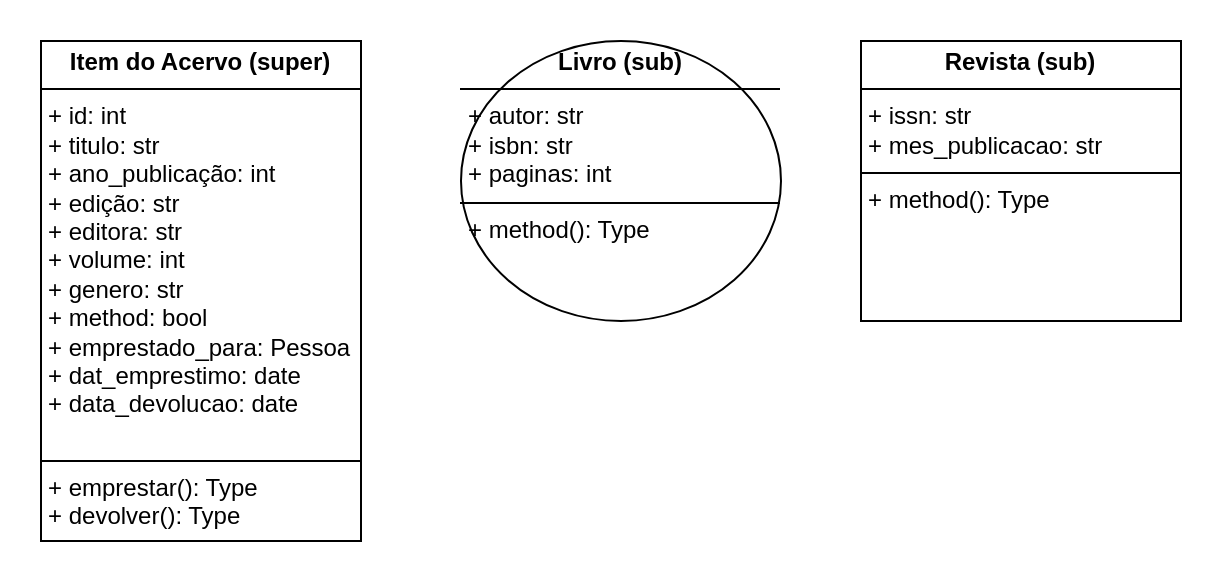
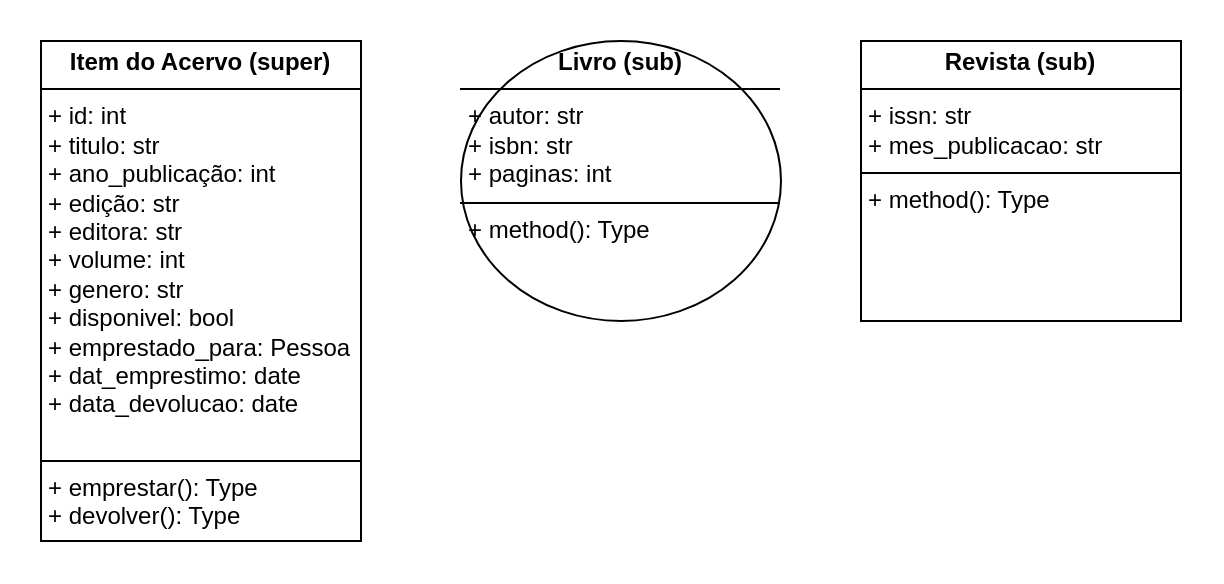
- <mxCell id="2" value="&lt;p style=&quot;margin:0px;margin-top:4px;text-align:center;&quot;&gt;&lt;b&gt;Item do Acervo (super)&lt;/b&gt;&lt;/p&gt;&lt;hr size=&quot;1&quot; style=&quot;border-style:solid;&quot;&gt;&lt;p style=&quot;margin:0px;margin-left:4px;&quot;&gt;+ id: int&lt;/p&gt;&lt;p style=&quot;margin:0px;margin-left:4px;&quot;&gt;+ titulo: str&lt;/p&gt;&lt;p style=&quot;margin:0px;margin-left:4px;&quot;&gt;+ ano_publicação: int&lt;/p&gt;&lt;p style=&quot;margin:0px;margin-left:4px;&quot;&gt;+ edição: str&lt;/p&gt;&lt;p style=&quot;margin:0px;margin-left:4px;&quot;&gt;+ editora: str&lt;/p&gt;&lt;p style=&quot;margin:0px;margin-left:4px;&quot;&gt;+ volume: int&lt;/p&gt;&lt;p style=&quot;margin:0px;margin-left:4px;&quot;&gt;+ genero: str&lt;/p&gt;&lt;p style=&quot;margin:0px;margin-left:4px;&quot;&gt;+ method: bool&lt;/p&gt;&lt;p style=&quot;margin:0px;margin-left:4px;&quot;&gt;+ emprestado_para: Pessoa&lt;/p&gt;&lt;p style=&quot;margin:0px;margin-left:4px;&quot;&gt;+ dat_emprestimo: date&lt;/p&gt;&lt;p style=&quot;margin:0px;margin-left:4px;&quot;&gt;+ data_devolucao: date&lt;/p&gt;&lt;p style=&quot;margin:0px;margin-left:4px;&quot;&gt;&lt;br&gt;&lt;/p&gt;&lt;hr size=&quot;1&quot; style=&quot;border-style:solid;&quot;&gt;&lt;p style=&quot;margin:0px;margin-left:4px;&quot;&gt;+ emprestar(): Type&lt;/p&gt;&lt;p style=&quot;margin:0px;margin-left:4px;&quot;&gt;+ devolver(): Type&lt;/p&gt;" style="verticalAlign=top;align=left;overflow=fill;html=1;whiteSpace=wrap;" vertex="1" parent="1"><mxGeometry x="20" y="20" width="160" height="250" as="geometry" /></mxCell>
+ <mxCell id="2" value="&lt;p style=&quot;margin:0px;margin-top:4px;text-align:center;&quot;&gt;&lt;b&gt;Item do Acervo (super)&lt;/b&gt;&lt;/p&gt;&lt;hr size=&quot;1&quot; style=&quot;border-style:solid;&quot;&gt;&lt;p style=&quot;margin:0px;margin-left:4px;&quot;&gt;+ id: int&lt;/p&gt;&lt;p style=&quot;margin:0px;margin-left:4px;&quot;&gt;+ titulo: str&lt;/p&gt;&lt;p style=&quot;margin:0px;margin-left:4px;&quot;&gt;+ ano_publicação: int&lt;/p&gt;&lt;p style=&quot;margin:0px;margin-left:4px;&quot;&gt;+ edição: str&lt;/p&gt;&lt;p style=&quot;margin:0px;margin-left:4px;&quot;&gt;+ editora: str&lt;/p&gt;&lt;p style=&quot;margin:0px;margin-left:4px;&quot;&gt;+ volume: int&lt;/p&gt;&lt;p style=&quot;margin:0px;margin-left:4px;&quot;&gt;+ genero: str&lt;/p&gt;&lt;p style=&quot;margin:0px;margin-left:4px;&quot;&gt;+ disponivel: bool&lt;/p&gt;&lt;p style=&quot;margin:0px;margin-left:4px;&quot;&gt;+ emprestado_para: Pessoa&lt;/p&gt;&lt;p style=&quot;margin:0px;margin-left:4px;&quot;&gt;+ dat_emprestimo: date&lt;/p&gt;&lt;p style=&quot;margin:0px;margin-left:4px;&quot;&gt;+ data_devolucao: date&lt;/p&gt;&lt;p style=&quot;margin:0px;margin-left:4px;&quot;&gt;&lt;br&gt;&lt;/p&gt;&lt;hr size=&quot;1&quot; style=&quot;border-style:solid;&quot;&gt;&lt;p style=&quot;margin:0px;margin-left:4px;&quot;&gt;+ emprestar(): Type&lt;/p&gt;&lt;p style=&quot;margin:0px;margin-left:4px;&quot;&gt;+ devolver(): Type&lt;/p&gt;" style="verticalAlign=top;align=left;overflow=fill;html=1;whiteSpace=wrap;" vertex="1" parent="1"><mxGeometry x="20" y="20" width="160" height="250" as="geometry" /></mxCell>
